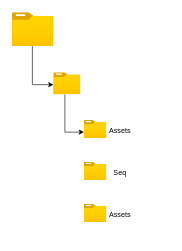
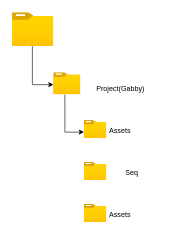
+ <mxCell id="10" value="Project(Gabby)" style="text;html=1;align=center;verticalAlign=middle;whiteSpace=wrap;rounded=0;" parent="8" vertex="1"><mxGeometry x="53.069" y="13" width="117.931" height="30" as="geometry" /></mxCell>
- <mxCell id="13" value="Seq" style="text;html=1;align=center;verticalAlign=middle;whiteSpace=wrap;rounded=0;" parent="11" vertex="1"><mxGeometry x="44.069" y="3" width="32.1" height="30" as="geometry" /></mxCell>
+ <mxCell id="13" value="Seq" style="text;html=1;align=center;verticalAlign=middle;whiteSpace=wrap;rounded=0;" parent="11" vertex="1"><mxGeometry x="64.069" y="3" width="32.1" height="30" as="geometry" /></mxCell>
